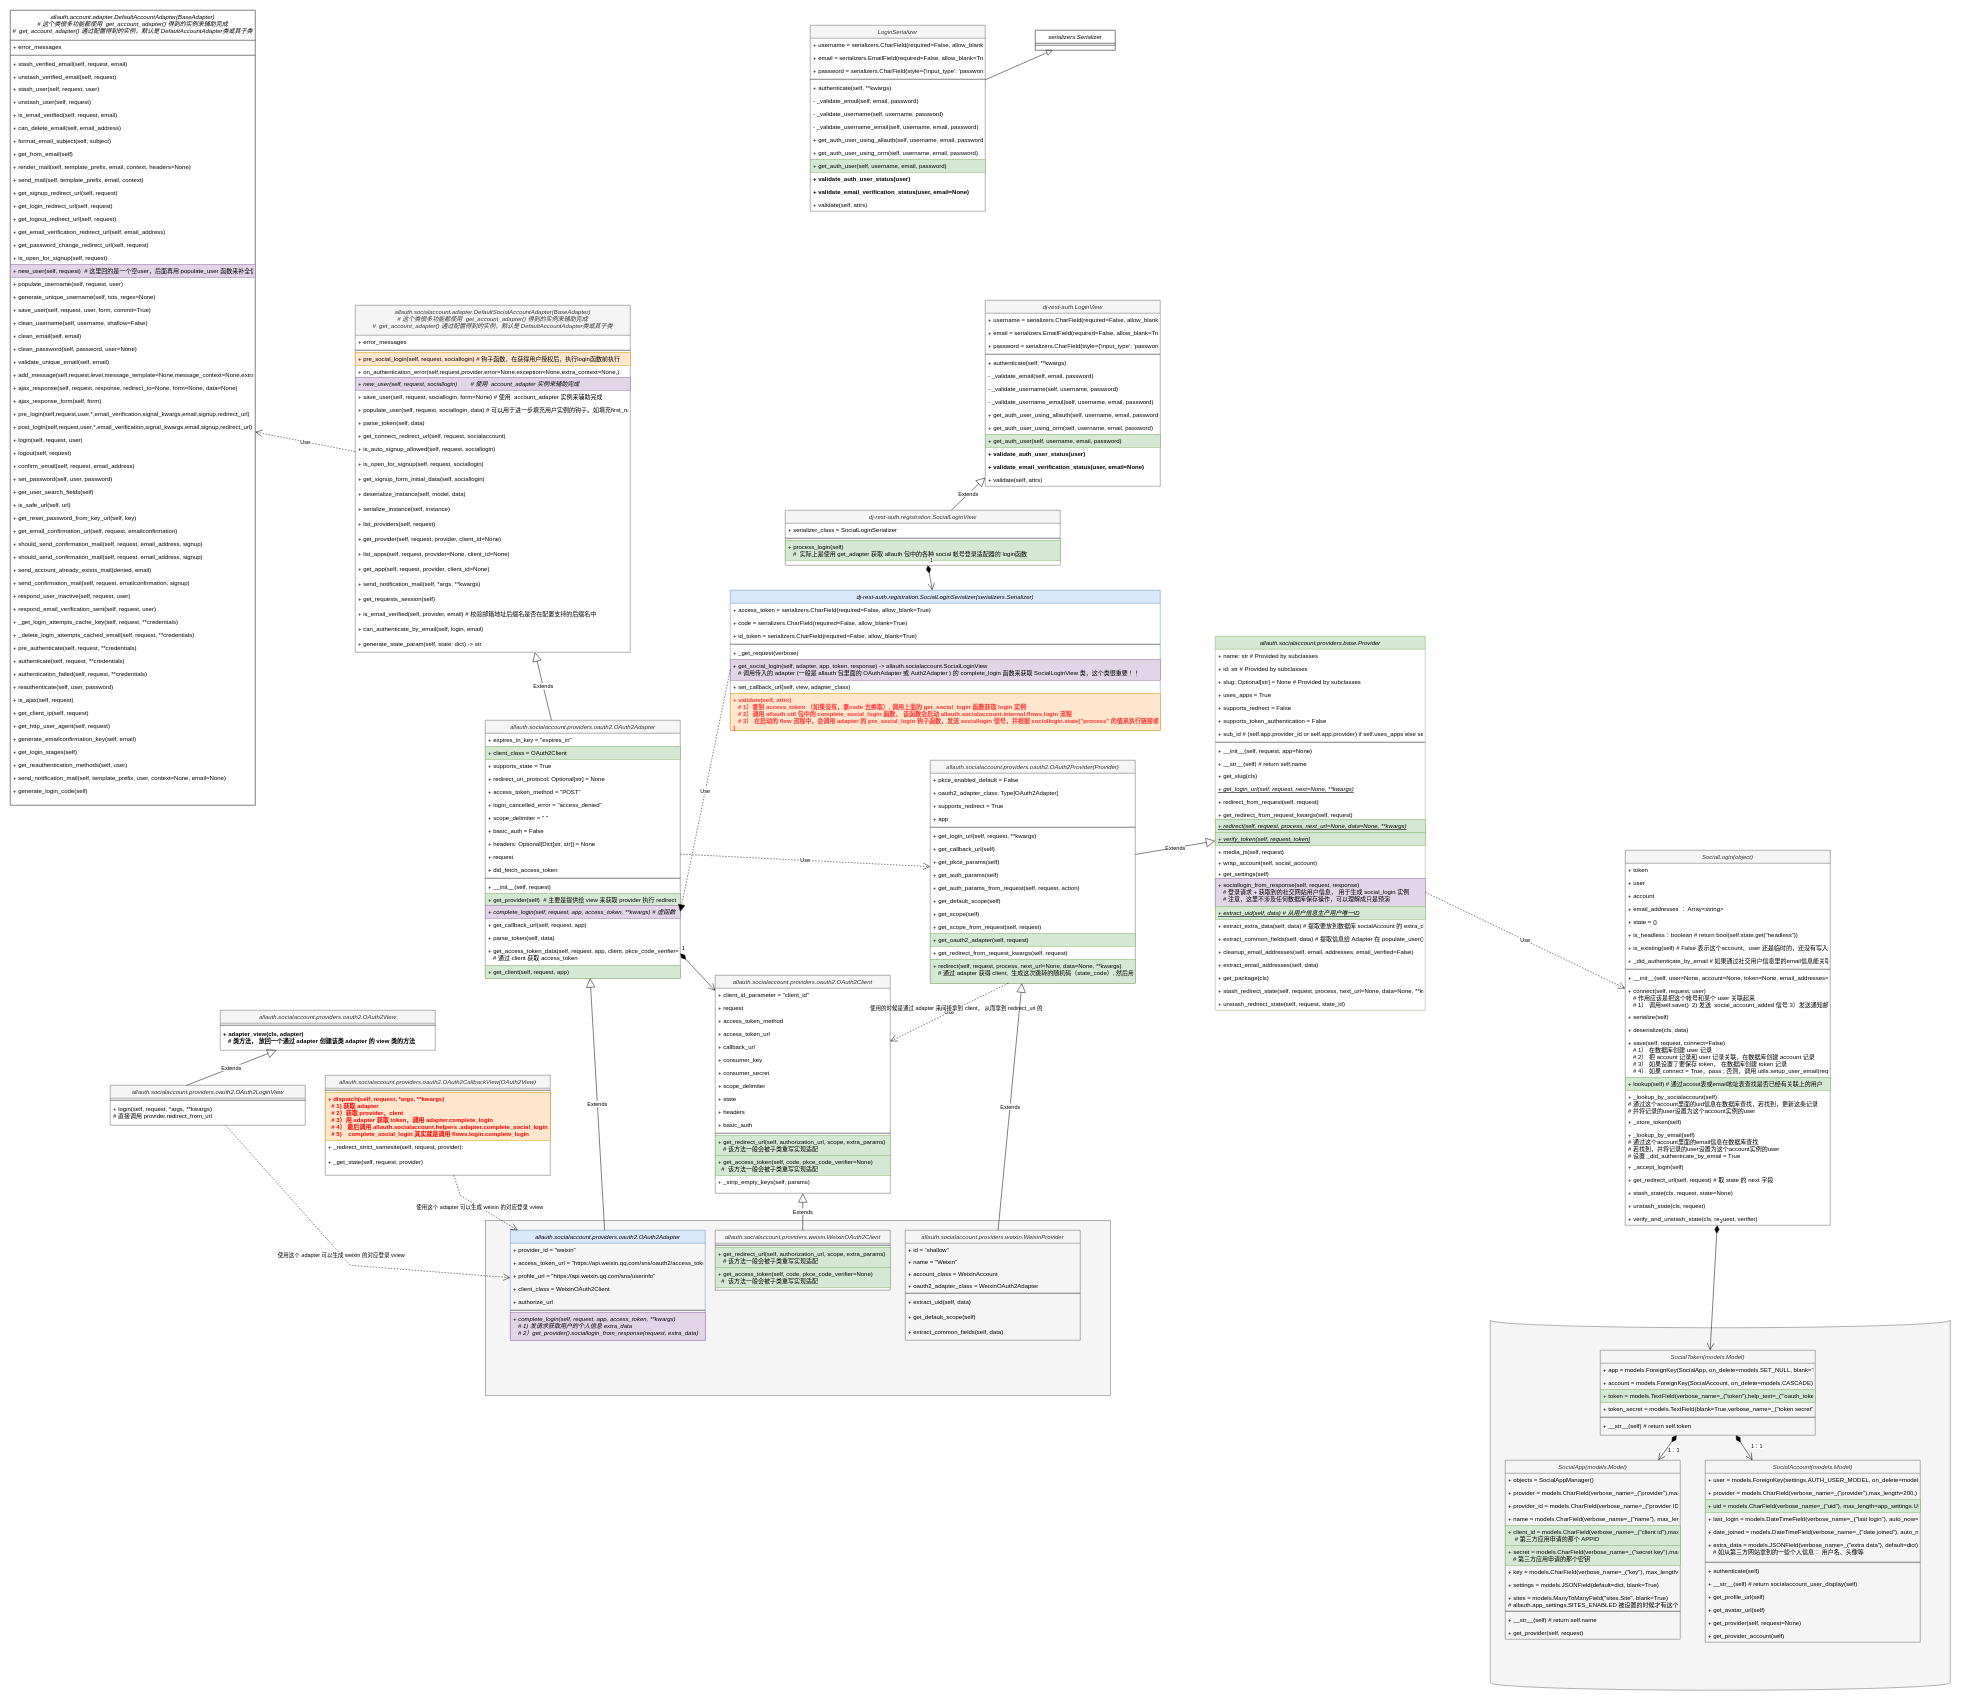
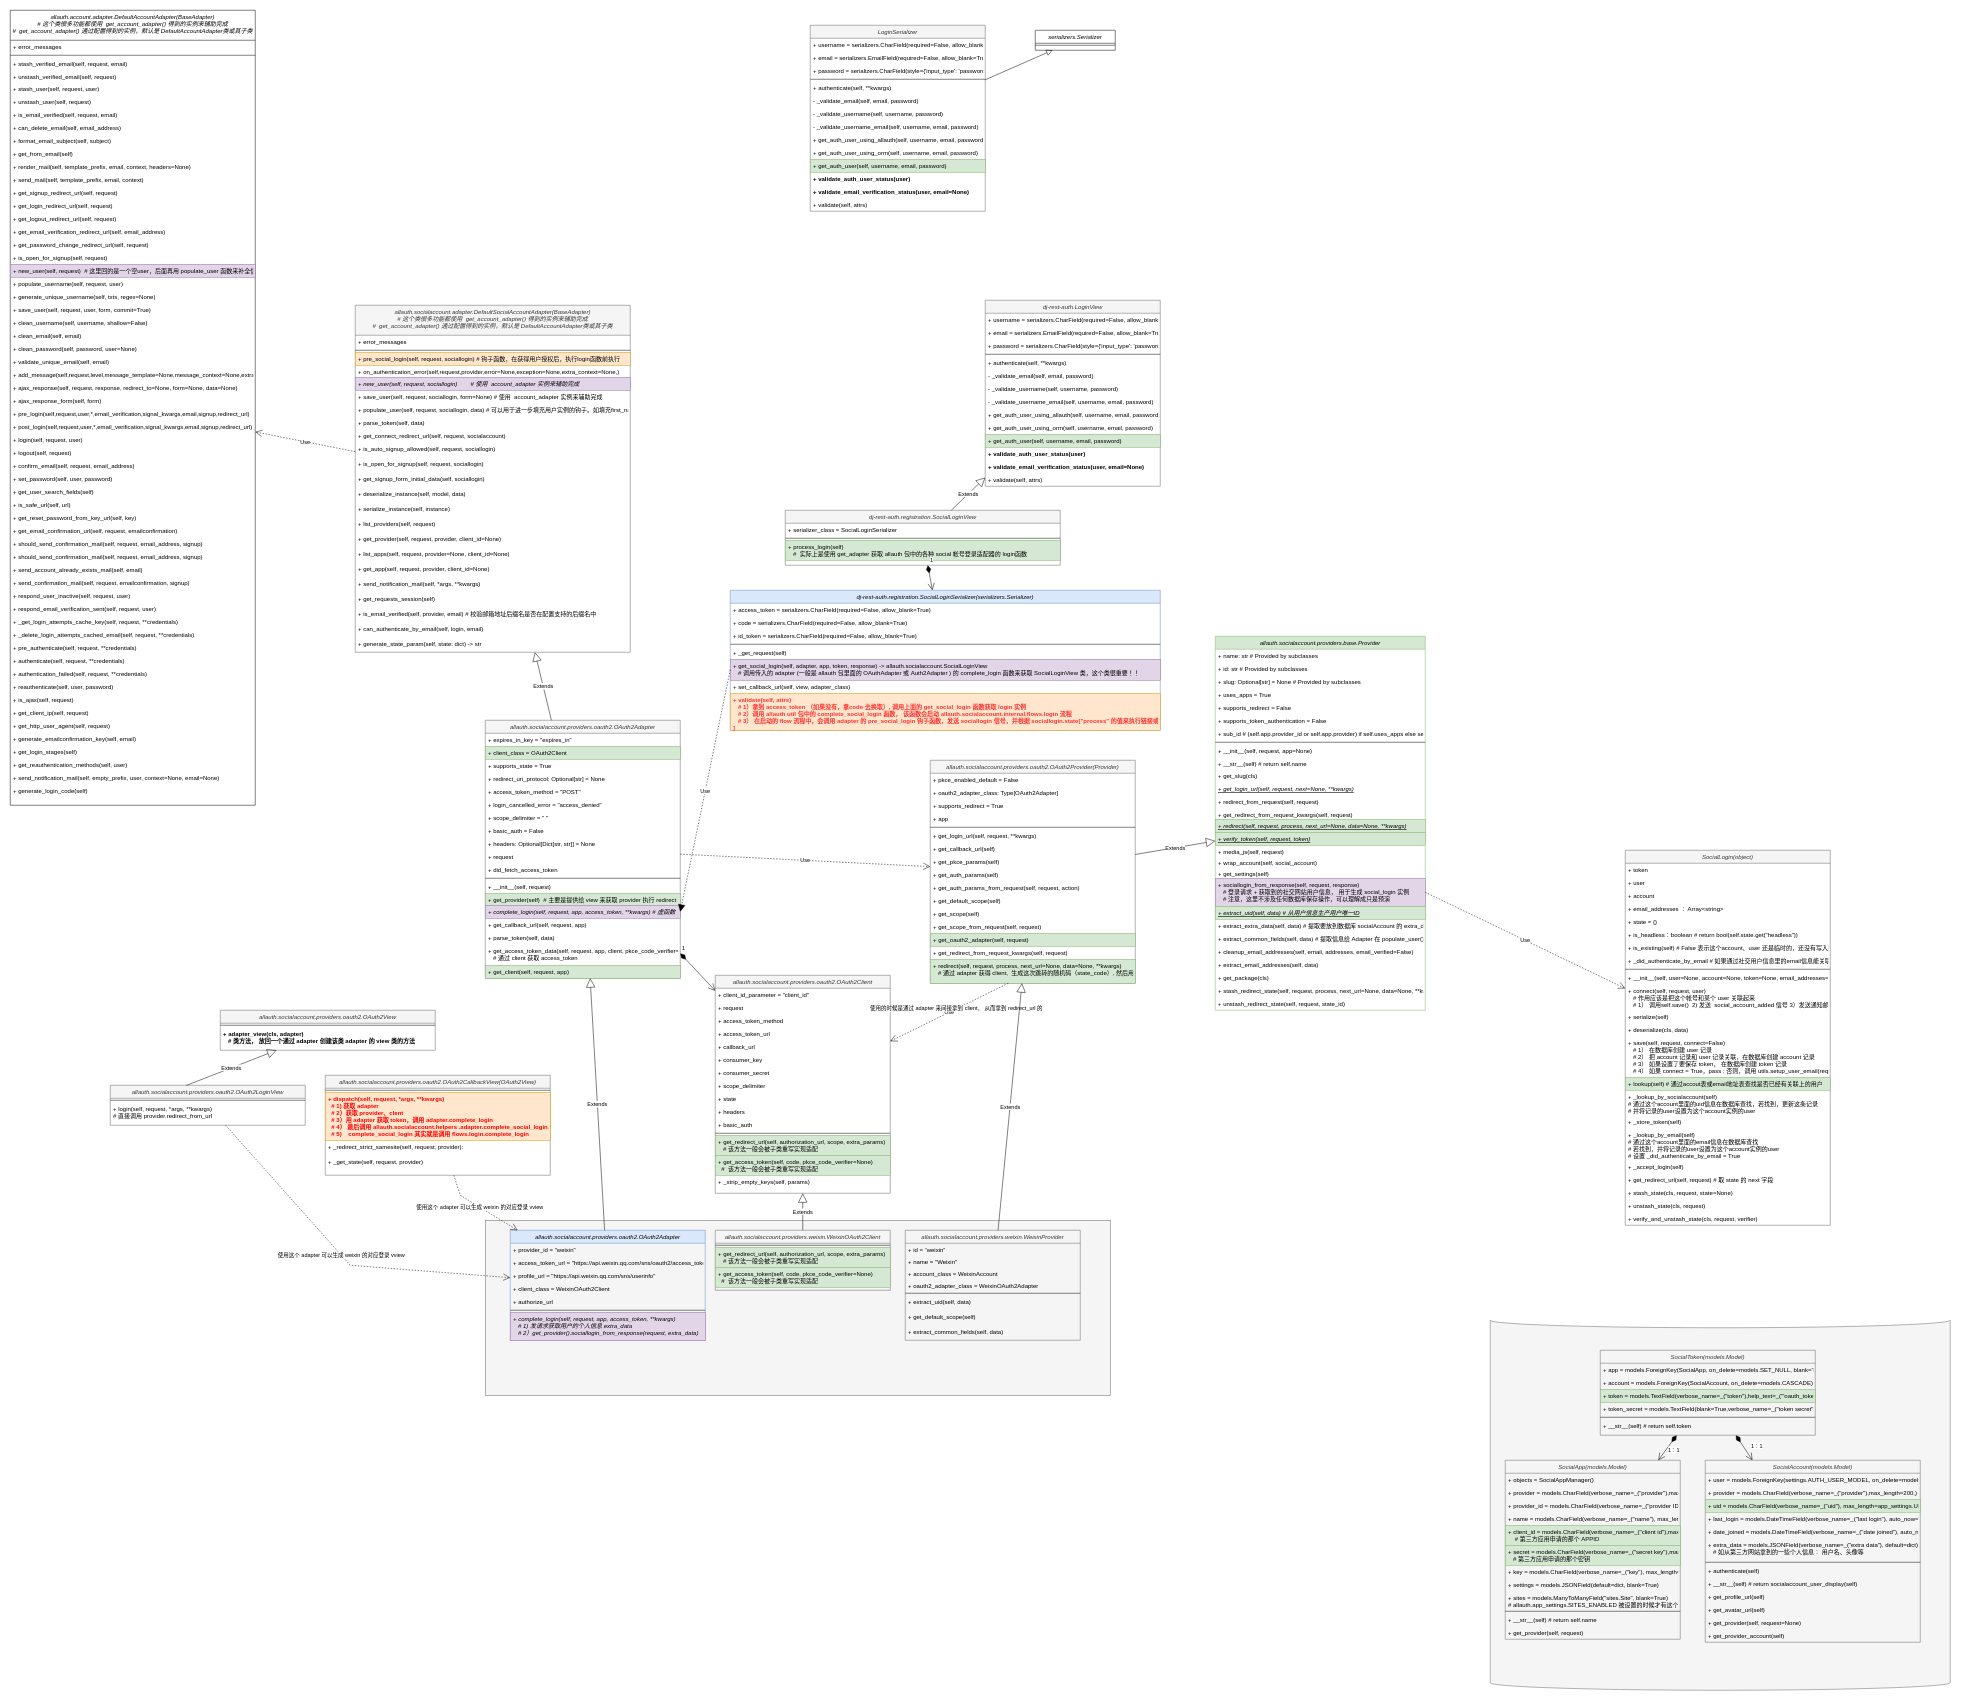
- <mxCell id="245" value="+ send_account_already_exists_mail(denied, email)" style="text;align=left;verticalAlign=top;spacingLeft=4;spacingRight=4;overflow=hidden;rotatable=0;points=[[0,0.5],[1,0.5]];portConstraint=eastwest;" parent="203" vertex="1"><mxGeometry y="1106" width="490" height="26" as="geometry" /></mxCell>
+ <mxCell id="245" value="+ send_account_already_exists_mail(self, email)" style="text;align=left;verticalAlign=top;spacingLeft=4;spacingRight=4;overflow=hidden;rotatable=0;points=[[0,0.5],[1,0.5]];portConstraint=eastwest;" parent="203" vertex="1"><mxGeometry y="1106" width="490" height="26" as="geometry" /></mxCell>
- <mxCell id="47" value="+ _get_request(verbose)" style="text;align=left;verticalAlign=top;spacingLeft=4;spacingRight=4;overflow=hidden;rotatable=0;points=[[0,0.5],[1,0.5]];portConstraint=eastwest;" parent="42" vertex="1"><mxGeometry y="112" width="860" height="26" as="geometry" /></mxCell>
+ <mxCell id="47" value="+ _get_request(self)" style="text;align=left;verticalAlign=top;spacingLeft=4;spacingRight=4;overflow=hidden;rotatable=0;points=[[0,0.5],[1,0.5]];portConstraint=eastwest;" parent="42" vertex="1"><mxGeometry y="112" width="860" height="26" as="geometry" /></mxCell>
- <mxCell id="261" value="+ send_notification_mail(self, template_prefix, user, context=None, email=None)" style="text;align=left;verticalAlign=top;spacingLeft=4;spacingRight=4;overflow=hidden;rotatable=0;points=[[0,0.5],[1,0.5]];portConstraint=eastwest;" parent="203" vertex="1"><mxGeometry y="1522" width="490" height="26" as="geometry" /></mxCell>
+ <mxCell id="261" value="+ send_notification_mail(self, empty_prefix, user, context=None, email=None)" style="text;align=left;verticalAlign=top;spacingLeft=4;spacingRight=4;overflow=hidden;rotatable=0;points=[[0,0.5],[1,0.5]];portConstraint=eastwest;" parent="203" vertex="1"><mxGeometry y="1522" width="490" height="26" as="geometry" /></mxCell>
- <mxCell id="128" value="+ id = “shallow”" style="text;align=left;verticalAlign=top;spacingLeft=4;spacingRight=4;overflow=hidden;rotatable=0;points=[[0,0.5],[1,0.5]];portConstraint=eastwest;" parent="127" vertex="1"><mxGeometry y="26" width="350" height="24" as="geometry" /></mxCell>
+ <mxCell id="128" value="+ id = “weixin”" style="text;align=left;verticalAlign=top;spacingLeft=4;spacingRight=4;overflow=hidden;rotatable=0;points=[[0,0.5],[1,0.5]];portConstraint=eastwest;" parent="127" vertex="1"><mxGeometry y="26" width="350" height="24" as="geometry" /></mxCell>
- <mxCell id="324" value="1" style="endArrow=open;html=1;endSize=12;startArrow=diamondThin;startSize=14;startFill=1;align=left;verticalAlign=bottom;rounded=0;" parent="1" source="300" target="291" edge="1"><mxGeometry x="-1" y="3" relative="1" as="geometry"><mxPoint x="3890" y="2882.794" as="sourcePoint" /><mxPoint x="3830" y="2740" as="targetPoint" /></mxGeometry></mxCell>
